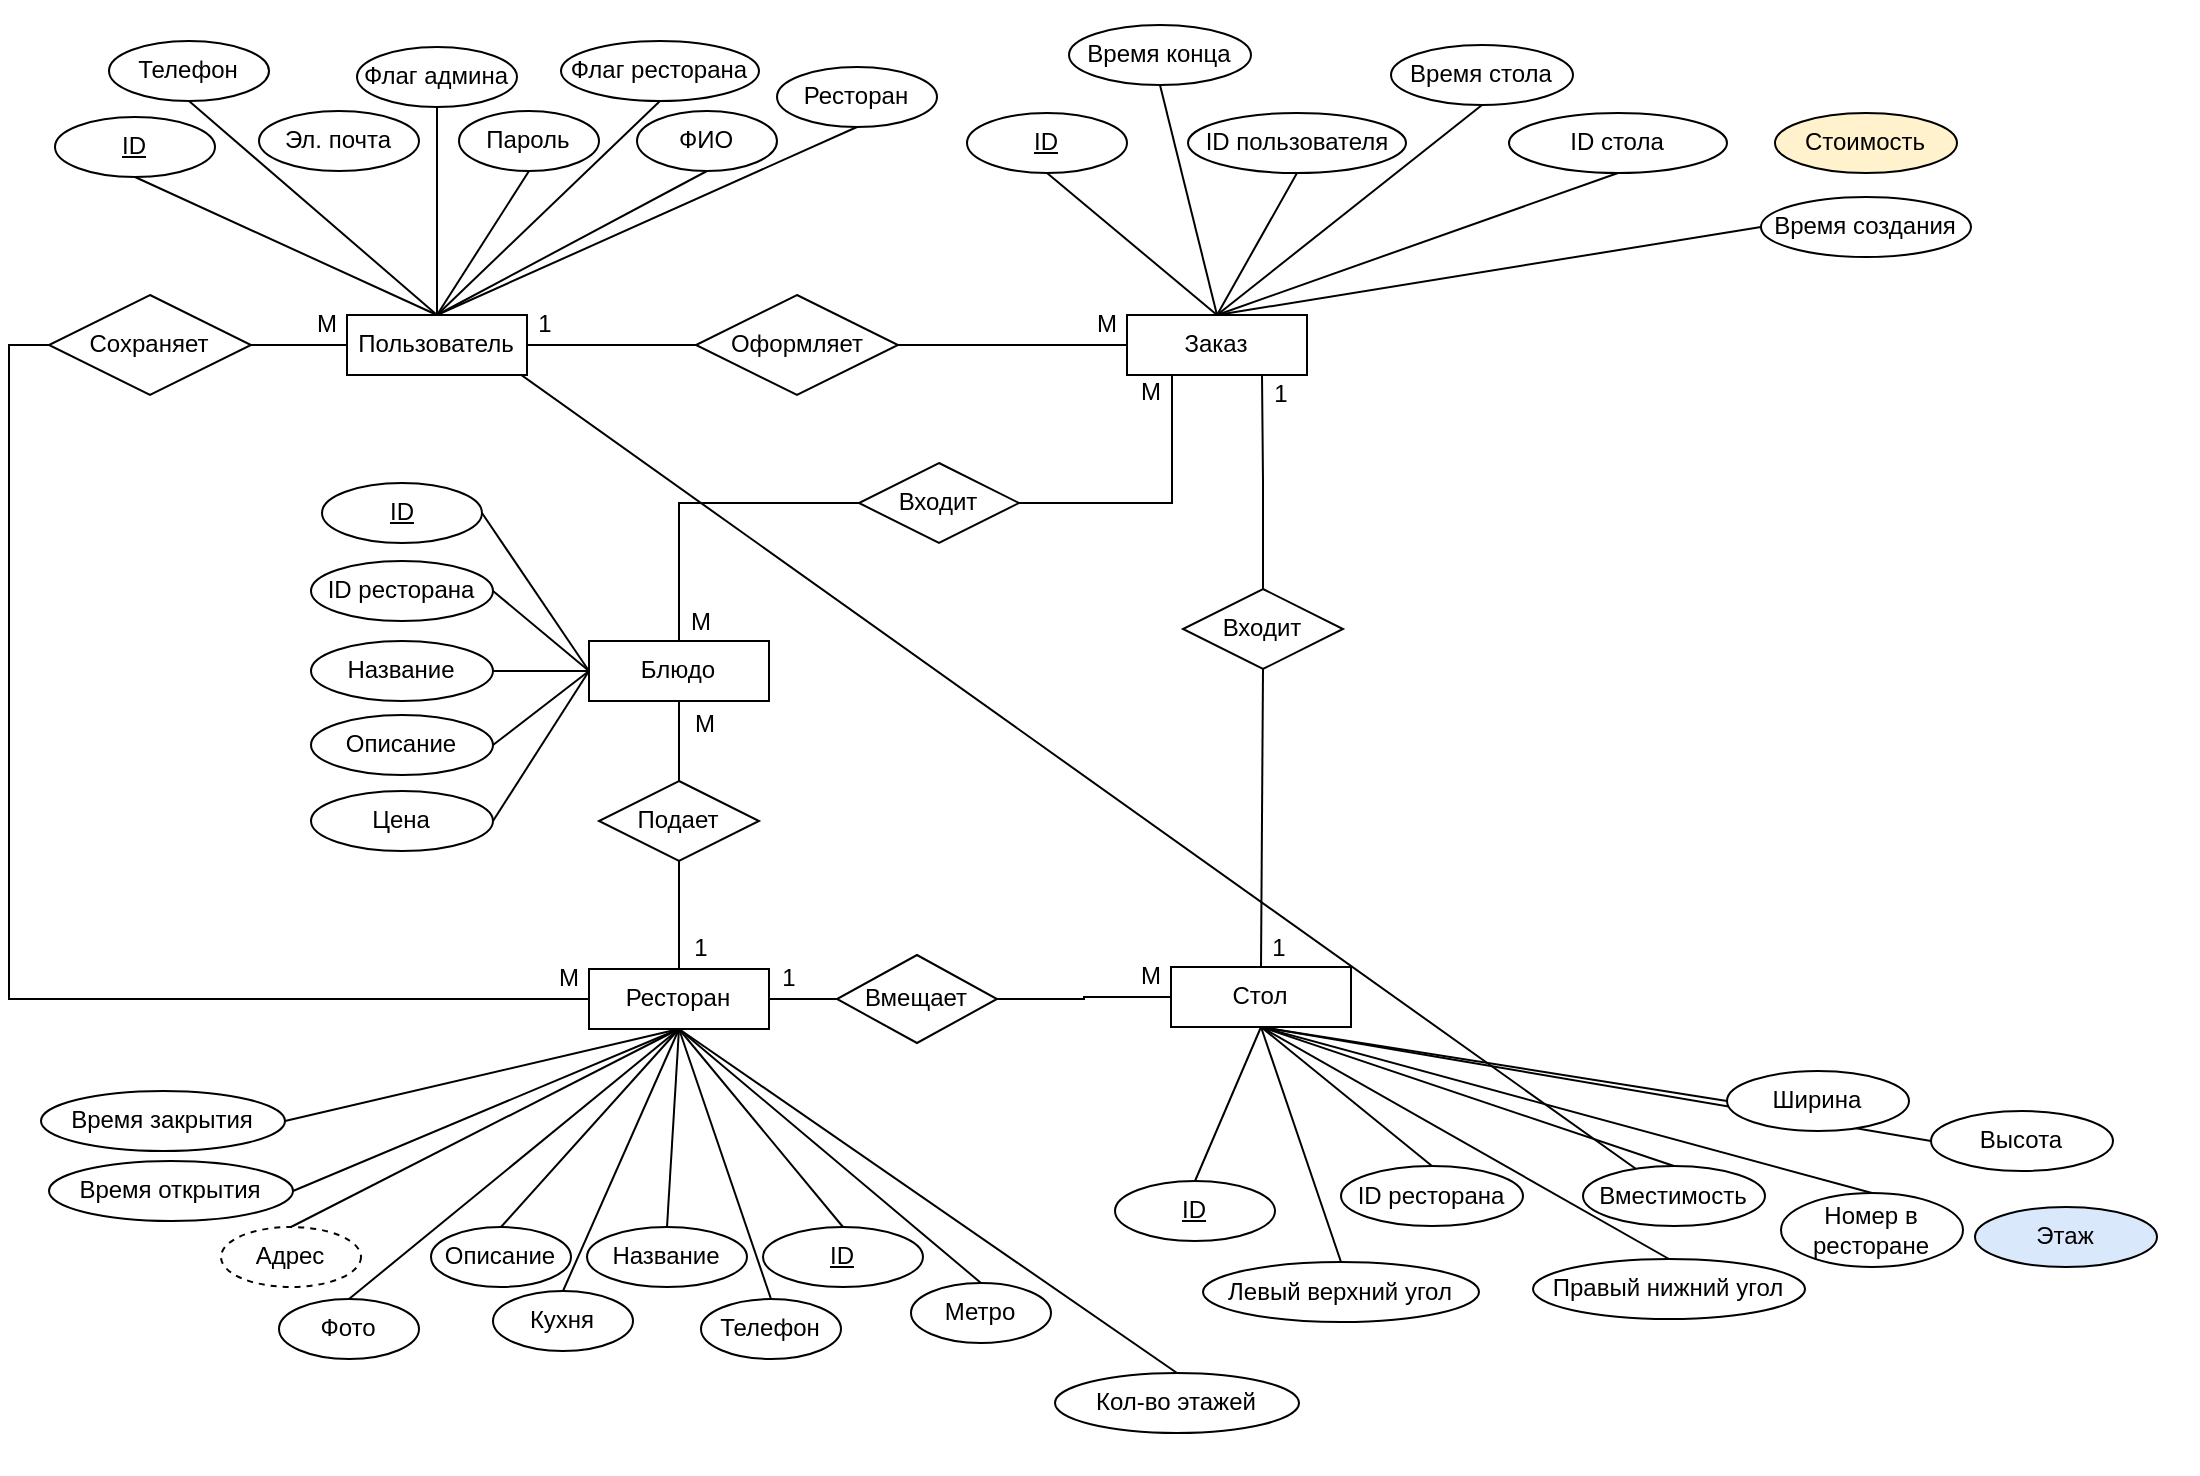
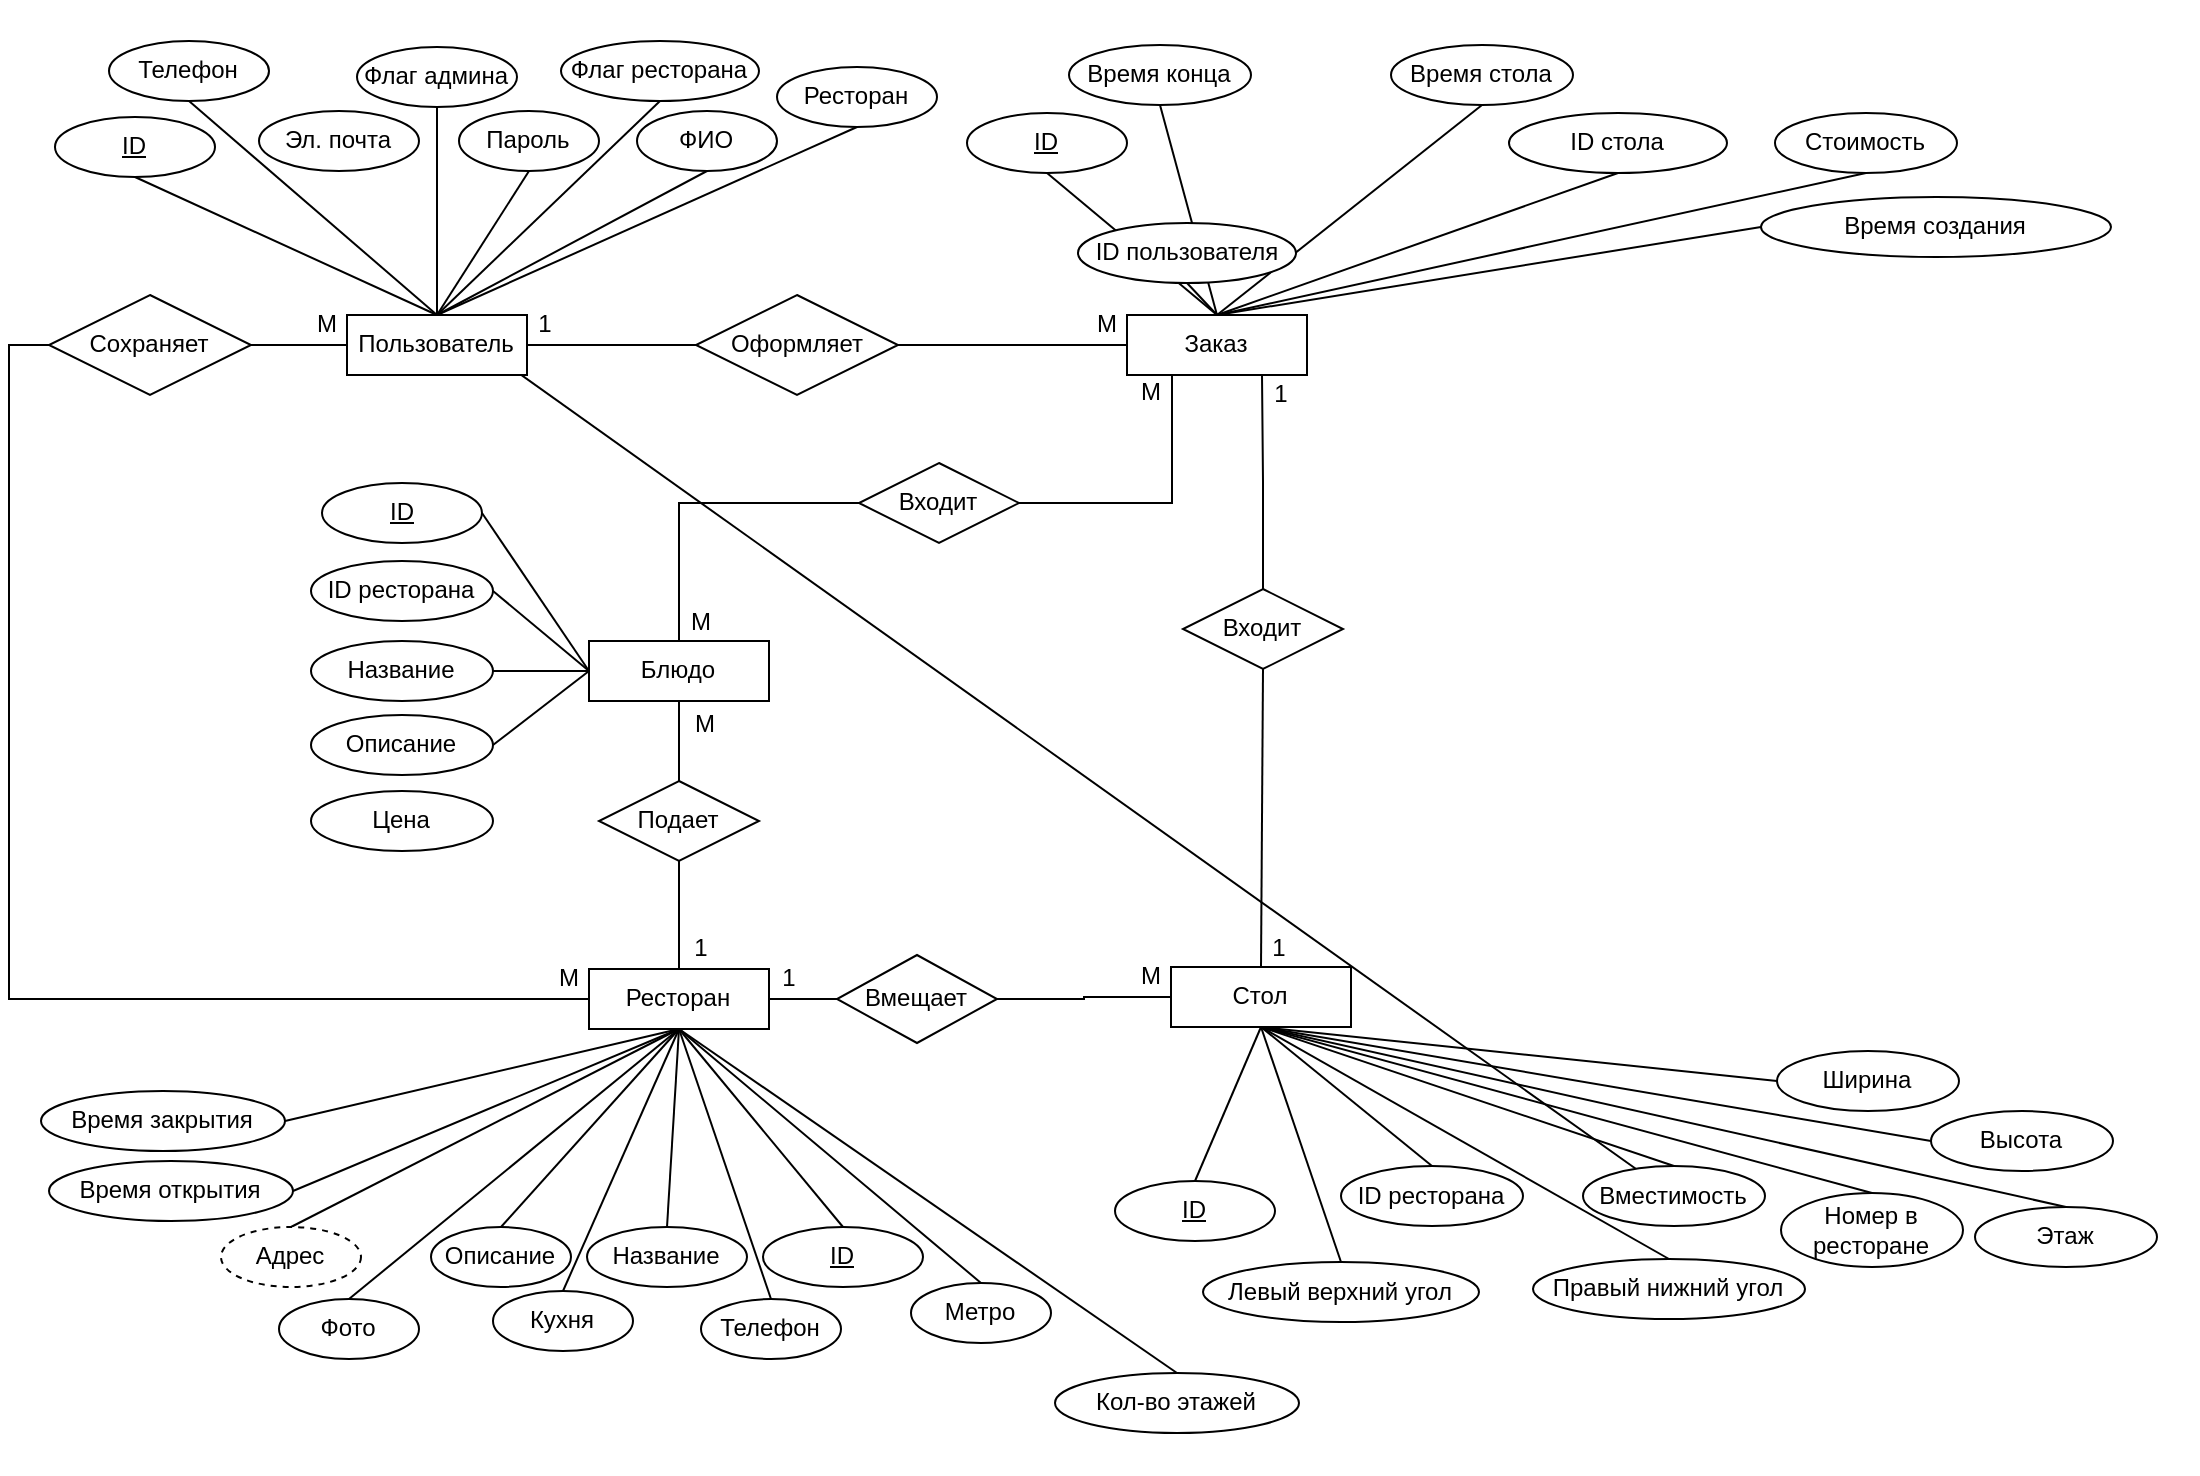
- <mxCell id="100" value="Время конца" style="ellipse;whiteSpace=wrap;html=1;" vertex="1" parent="1"><mxGeometry x="534" y="12" width="91" height="30" as="geometry" /></mxCell>
+ <mxCell id="100" value="Время конца" style="ellipse;whiteSpace=wrap;html=1;" vertex="1" parent="1"><mxGeometry x="534" y="22" width="91" height="30" as="geometry" /></mxCell>
- <mxCell id="97" value="ID пользователя" style="ellipse;whiteSpace=wrap;html=1;" vertex="1" parent="1"><mxGeometry x="593.5" y="56" width="109" height="30" as="geometry" /></mxCell>
+ <mxCell id="97" value="ID пользователя" style="ellipse;whiteSpace=wrap;html=1;" vertex="1" parent="1"><mxGeometry x="538.5" y="111" width="109" height="30" as="geometry" /></mxCell>
- <mxCell id="101" value="Стоимость" style="ellipse;whiteSpace=wrap;html=1;fillColor=#fff2cc;" vertex="1" parent="1"><mxGeometry x="887" y="56" width="91" height="30" as="geometry" /></mxCell>
+ <mxCell id="101" value="Стоимость" style="ellipse;whiteSpace=wrap;html=1;" vertex="1" parent="1"><mxGeometry x="887" y="56" width="91" height="30" as="geometry" /></mxCell>
- <mxCell id="102" value="Время создания" style="ellipse;whiteSpace=wrap;html=1;" vertex="1" parent="1"><mxGeometry x="880" y="98" width="105" height="30" as="geometry" /></mxCell>
+ <mxCell id="102" value="Время создания" style="ellipse;whiteSpace=wrap;html=1;" vertex="1" parent="1"><mxGeometry x="880" y="98" width="175" height="30" as="geometry" /></mxCell>
+ <mxCell id="23" style="edgeStyle=none;rounded=0;orthogonalLoop=1;jettySize=auto;html=1;exitX=0.5;exitY=0;exitDx=0;exitDy=0;entryX=0.5;entryY=1;entryDx=0;entryDy=0;endArrow=none;endFill=0;" edge="1" parent="1" source="26" target="101"><mxGeometry relative="1" as="geometry" /></mxCell>
- <mxCell id="59" style="edgeStyle=none;rounded=0;orthogonalLoop=1;jettySize=auto;html=1;exitX=0;exitY=0.5;exitDx=0;exitDy=0;entryX=1;entryY=0.5;entryDx=0;entryDy=0;endArrow=none;endFill=0;" edge="1" parent="1" source="60" target="107"><mxGeometry relative="1" as="geometry" /></mxCell>
- <mxCell id="94" value="Ширина" style="ellipse;whiteSpace=wrap;html=1;" vertex="1" parent="1"><mxGeometry x="863" y="535" width="91" height="30" as="geometry" /></mxCell>
+ <mxCell id="94" value="Ширина" style="ellipse;whiteSpace=wrap;html=1;" vertex="1" parent="1"><mxGeometry x="888" y="525" width="91" height="30" as="geometry" /></mxCell>
+ <mxCell id="31" style="edgeStyle=none;rounded=0;orthogonalLoop=1;jettySize=auto;html=1;exitX=0.5;exitY=1;exitDx=0;exitDy=0;entryX=0.5;entryY=0;entryDx=0;entryDy=0;endArrow=none;endFill=0;" edge="1" parent="1" source="36" target="91"><mxGeometry relative="1" as="geometry" /></mxCell>
- <mxCell id="91" value="Этаж" style="ellipse;whiteSpace=wrap;html=1;fillColor=#dae8fc;" vertex="1" parent="1"><mxGeometry x="987" y="603" width="91" height="30" as="geometry" /></mxCell>
+ <mxCell id="91" value="Этаж" style="ellipse;whiteSpace=wrap;html=1;" vertex="1" parent="1"><mxGeometry x="987" y="603" width="91" height="30" as="geometry" /></mxCell>
